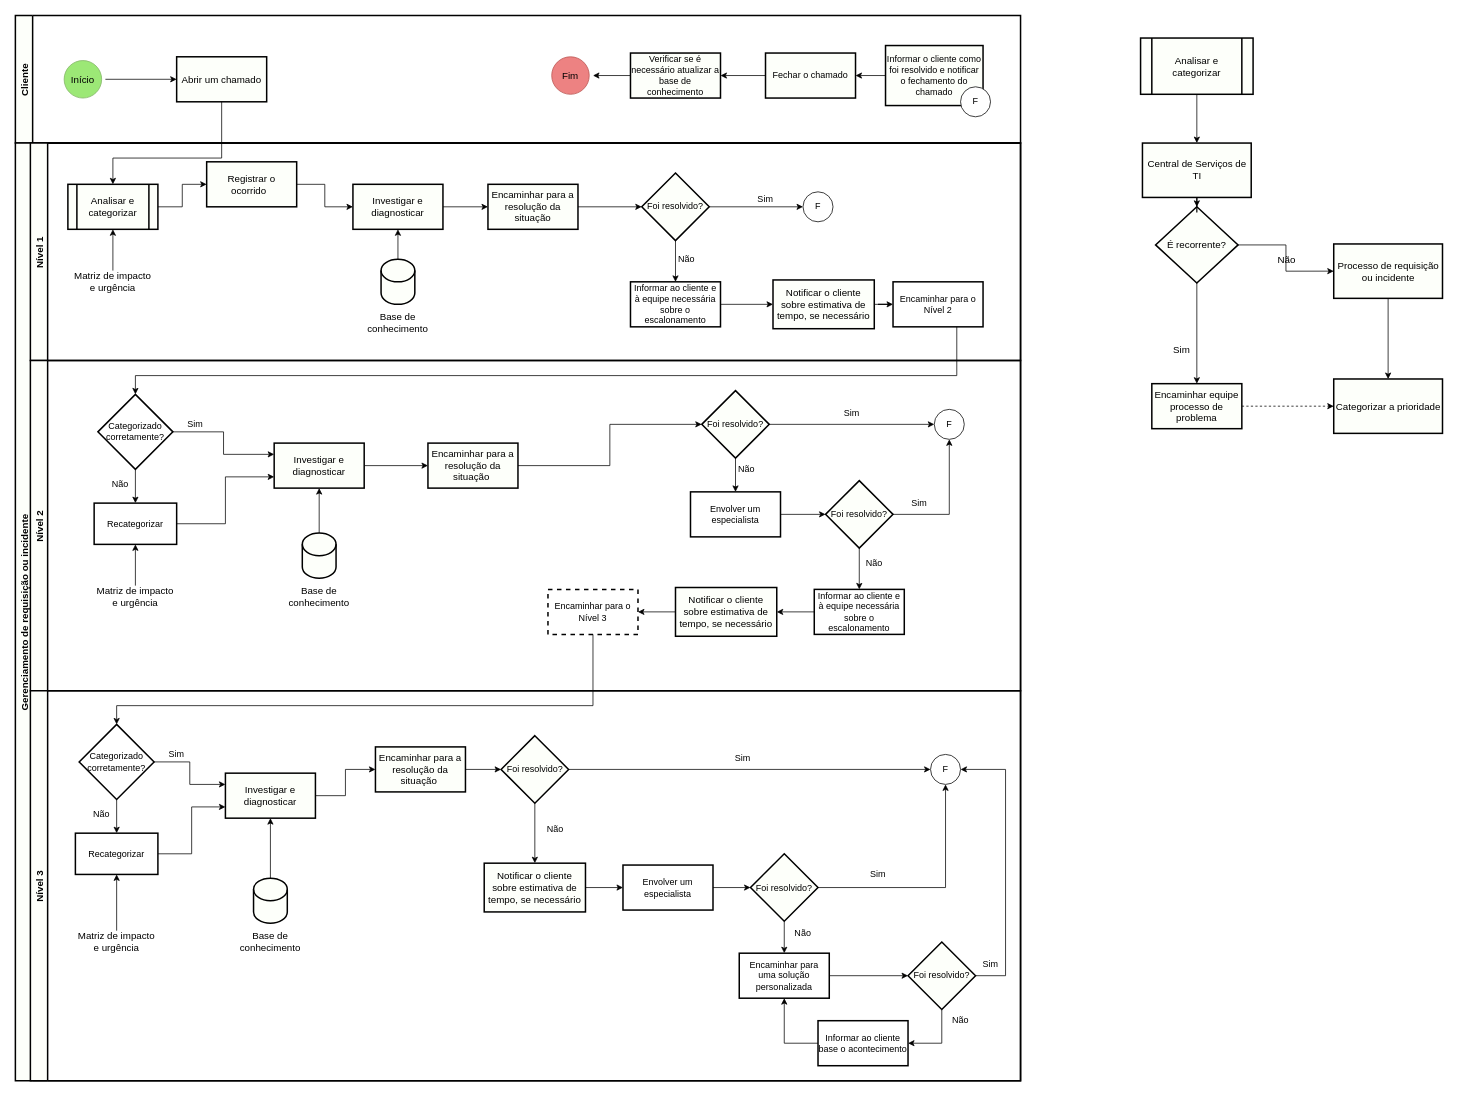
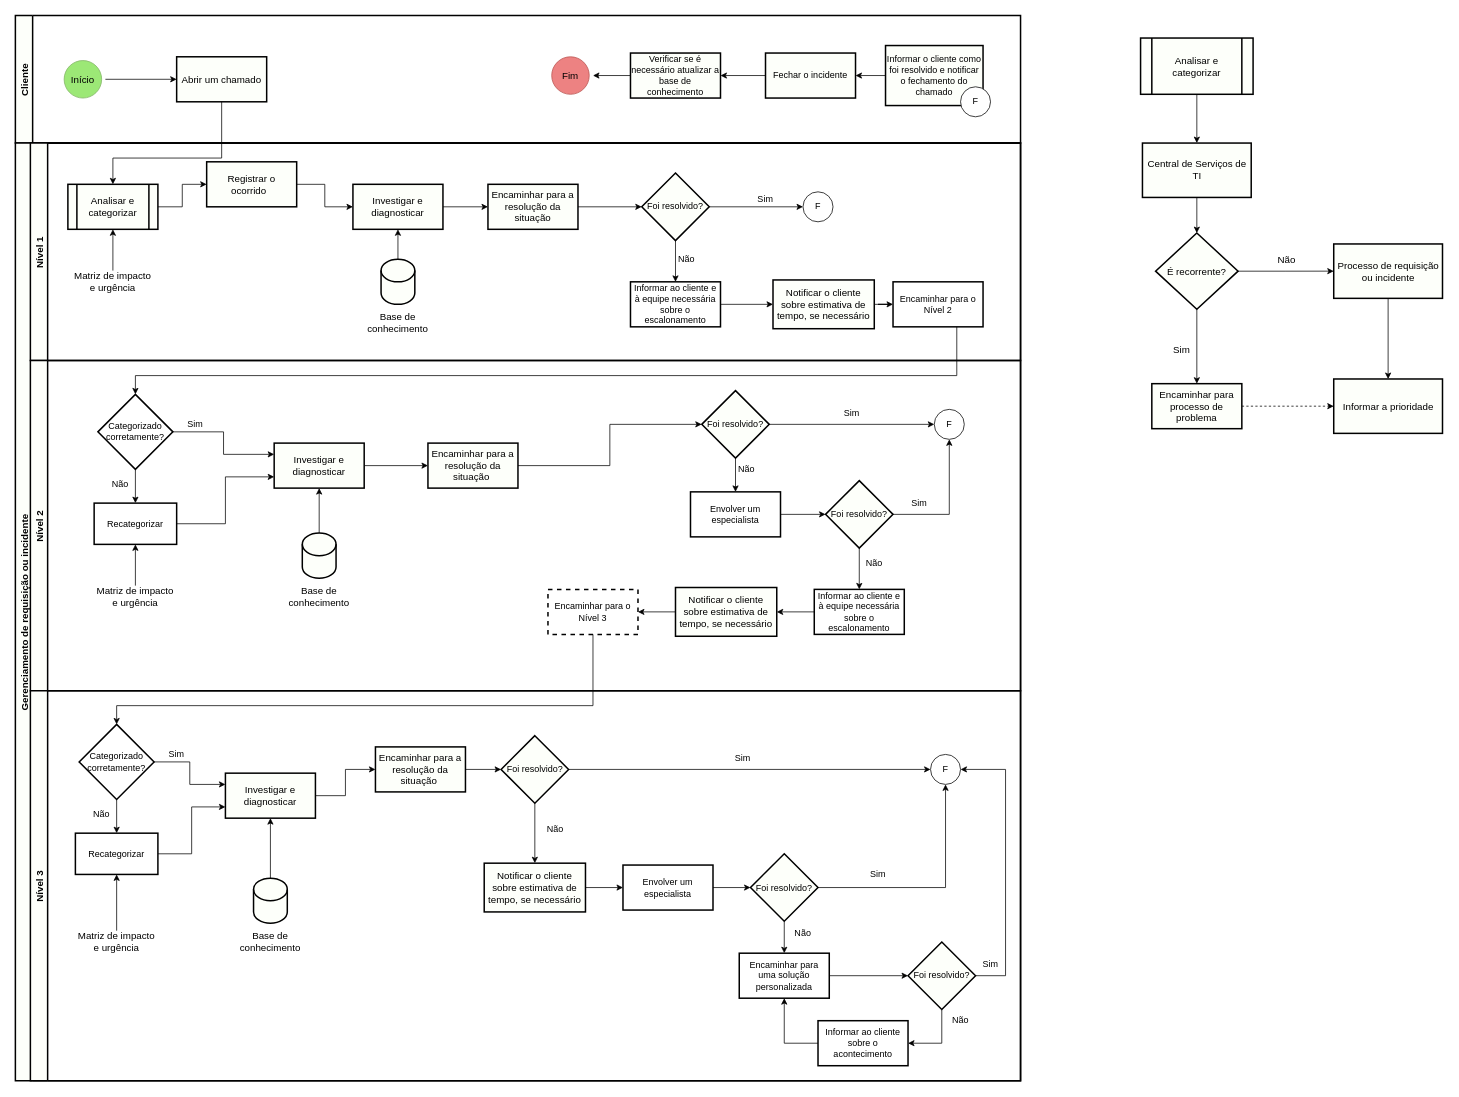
- <mxCell id="8" value="Fechar o chamado" style="rounded=0;whiteSpace=wrap;html=1;strokeWidth=2;fontSize=12;fillColor=#FDFFFA;" parent="3" vertex="1"><mxGeometry x="1000" y="50" width="120" height="60" as="geometry" /></mxCell>
+ <mxCell id="8" value="Fechar o incidente" style="rounded=0;whiteSpace=wrap;html=1;strokeWidth=2;fontSize=12;fillColor=#FDFFFA;" parent="3" vertex="1"><mxGeometry x="1000" y="50" width="120" height="60" as="geometry" /></mxCell>
- <mxCell id="124" value="É recorrente?" style="rhombus;whiteSpace=wrap;html=1;strokeWidth=2;fontSize=13;fillColor=#FDFFFA;" parent="1" vertex="1"><mxGeometry x="1540" y="275" width="110" height="101.54" as="geometry" /></mxCell>
+ <mxCell id="124" value="É recorrente?" style="rhombus;whiteSpace=wrap;html=1;strokeWidth=2;fontSize=13;fillColor=#FDFFFA;" parent="1" vertex="1"><mxGeometry x="1540" y="310" width="110" height="101.54" as="geometry" /></mxCell>
- <mxCell id="126" value="Encaminhar equipe processo de problema" style="rounded=0;whiteSpace=wrap;html=1;strokeWidth=2;fontSize=13;fillColor=#FDFFFA;" parent="1" vertex="1"><mxGeometry x="1535" y="510.77" width="120" height="60" as="geometry" /></mxCell>
+ <mxCell id="126" value="Encaminhar para processo de problema" style="rounded=0;whiteSpace=wrap;html=1;strokeWidth=2;fontSize=13;fillColor=#FDFFFA;" parent="1" vertex="1"><mxGeometry x="1535" y="510.77" width="120" height="60" as="geometry" /></mxCell>
- <mxCell id="131" value="Categorizar a prioridade" style="rounded=0;whiteSpace=wrap;html=1;strokeWidth=2;fontSize=13;fillColor=#FDFFFA;" parent="1" vertex="1"><mxGeometry x="1777.5" y="504.52" width="145" height="72.5" as="geometry" /></mxCell>
+ <mxCell id="131" value="Informar a prioridade" style="rounded=0;whiteSpace=wrap;html=1;strokeWidth=2;fontSize=13;fillColor=#FDFFFA;" parent="1" vertex="1"><mxGeometry x="1777.5" y="504.52" width="145" height="72.5" as="geometry" /></mxCell>
- <mxCell id="110" value="Informar ao cliente base o acontecimento" style="rounded=0;whiteSpace=wrap;html=1;strokeWidth=2;fontSize=12;" parent="77" vertex="1"><mxGeometry x="1050" y="440" width="120" height="60" as="geometry" /></mxCell>
+ <mxCell id="110" value="Informar ao cliente sobre o acontecimento" style="rounded=0;whiteSpace=wrap;html=1;strokeWidth=2;fontSize=12;" parent="77" vertex="1"><mxGeometry x="1050" y="440" width="120" height="60" as="geometry" /></mxCell>
